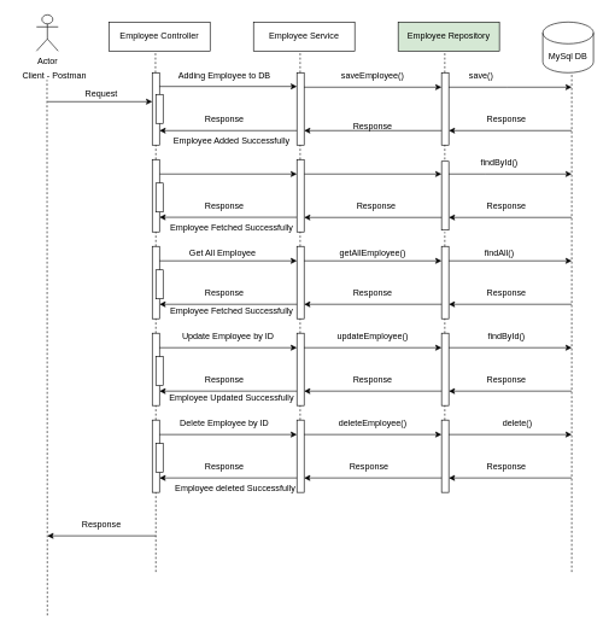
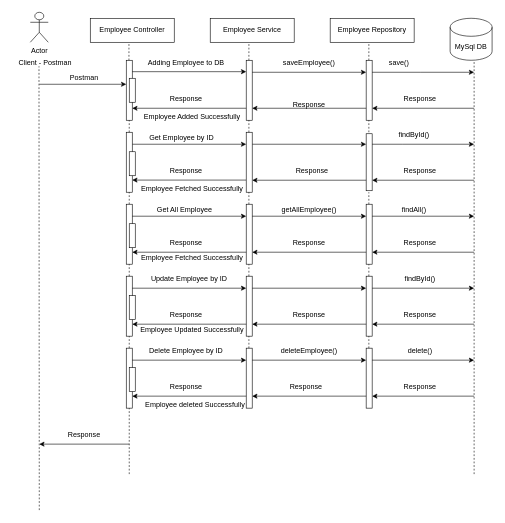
- <mxCell id="5" value="Employee Repository" style="rounded=0;whiteSpace=wrap;html=1;fillColor=#d5e8d4;" parent="1" vertex="1"><mxGeometry x="550" y="30" width="140" height="40" as="geometry" /></mxCell>
+ <mxCell id="5" value="Employee Repository" style="rounded=0;whiteSpace=wrap;html=1;" parent="1" vertex="1"><mxGeometry x="550" y="30" width="140" height="40" as="geometry" /></mxCell>
- <mxCell id="42" value="Request" style="text;html=1;strokeColor=none;fillColor=none;align=center;verticalAlign=middle;whiteSpace=wrap;rounded=0;" parent="1" vertex="1"><mxGeometry x="110" y="120" width="60" height="20" as="geometry" /></mxCell>
+ <mxCell id="42" value="Postman" style="text;html=1;strokeColor=none;fillColor=none;align=center;verticalAlign=middle;whiteSpace=wrap;rounded=0;" parent="1" vertex="1"><mxGeometry x="110" y="120" width="60" height="20" as="geometry" /></mxCell>
+ <mxCell id="32" value="Get Employee by ID" style="text;html=1;strokeColor=none;fillColor=none;align=center;verticalAlign=middle;whiteSpace=wrap;rounded=0;" parent="1" vertex="1"><mxGeometry x="245" y="220" width="115" height="20" as="geometry" /></mxCell>
- <mxCell id="107" value="updateEmployee()" style="text;html=1;strokeColor=none;fillColor=none;align=center;verticalAlign=middle;whiteSpace=wrap;rounded=0;" parent="1" vertex="1"><mxGeometry x="450" y="450" width="130" height="30" as="geometry" /></mxCell>
- <mxCell id="113" value="delete()" style="text;html=1;strokeColor=none;fillColor=none;align=center;verticalAlign=middle;whiteSpace=wrap;rounded=0;" parent="1" vertex="1"><mxGeometry x="650" y="570" width="130" height="30" as="geometry" /></mxCell>
+ <mxCell id="113" value="delete()" style="text;html=1;strokeColor=none;fillColor=none;align=center;verticalAlign=middle;whiteSpace=wrap;rounded=0;" parent="1" vertex="1"><mxGeometry x="635" y="570" width="130" height="30" as="geometry" /></mxCell>
